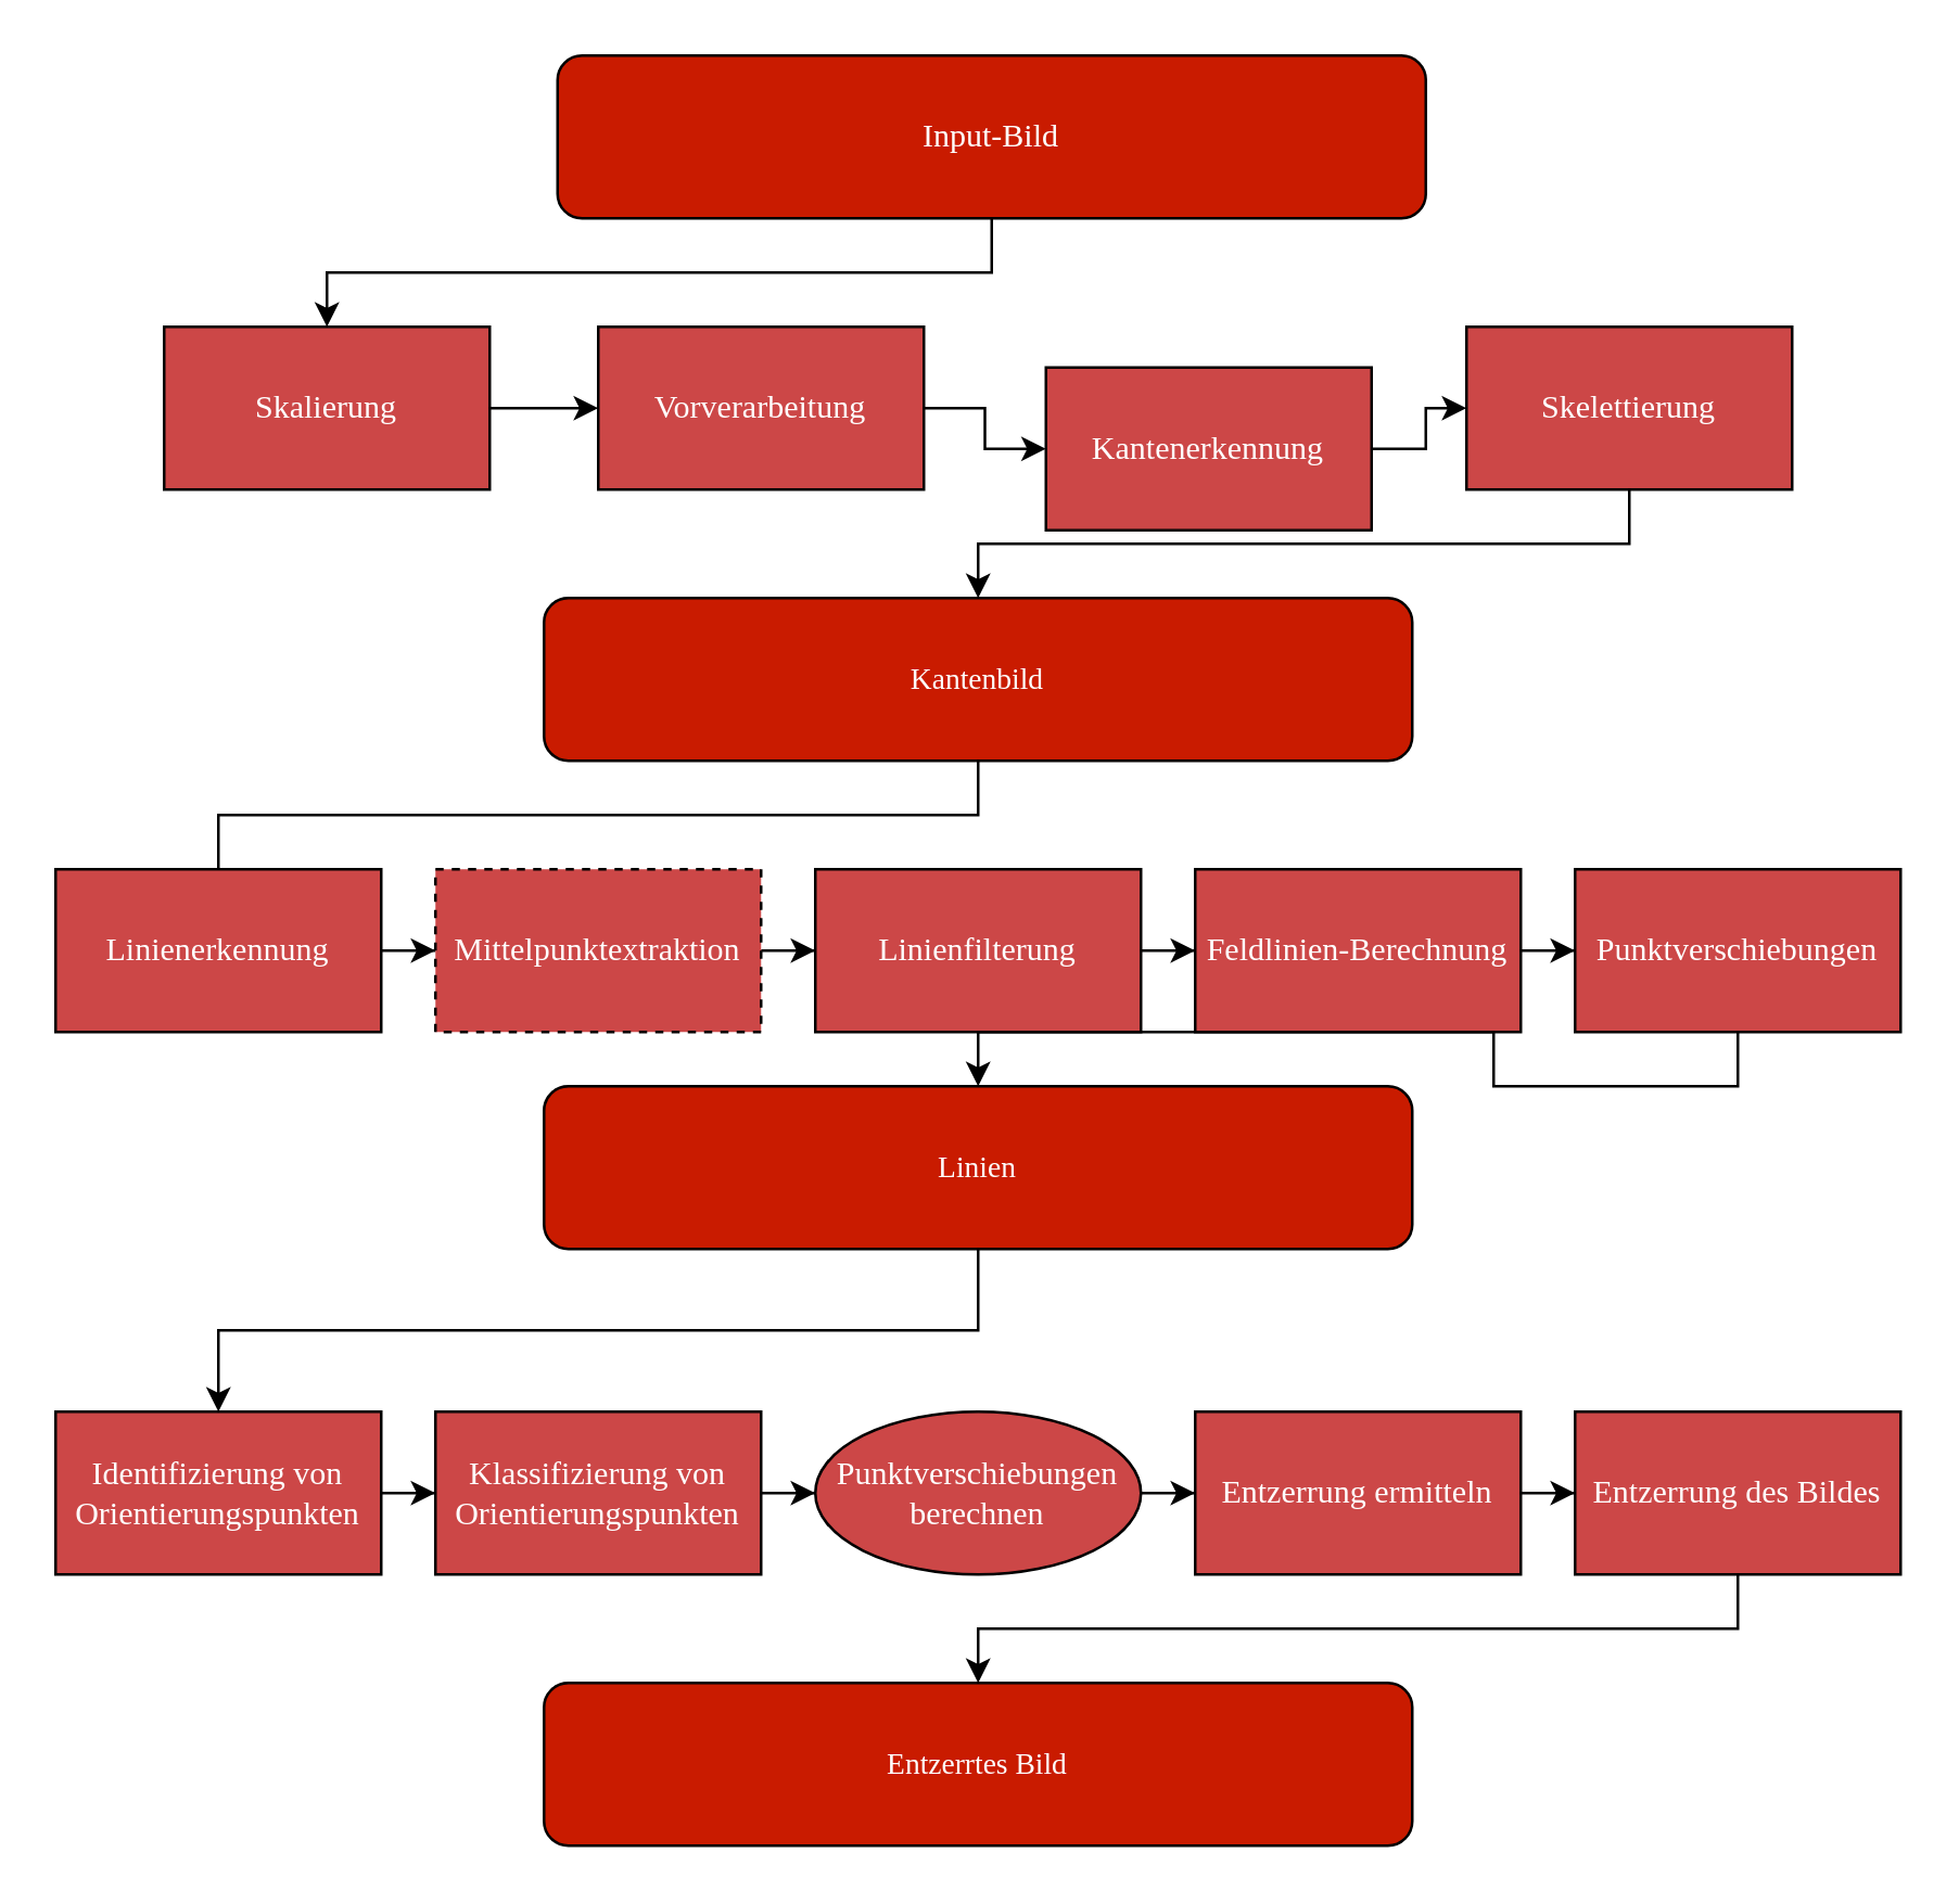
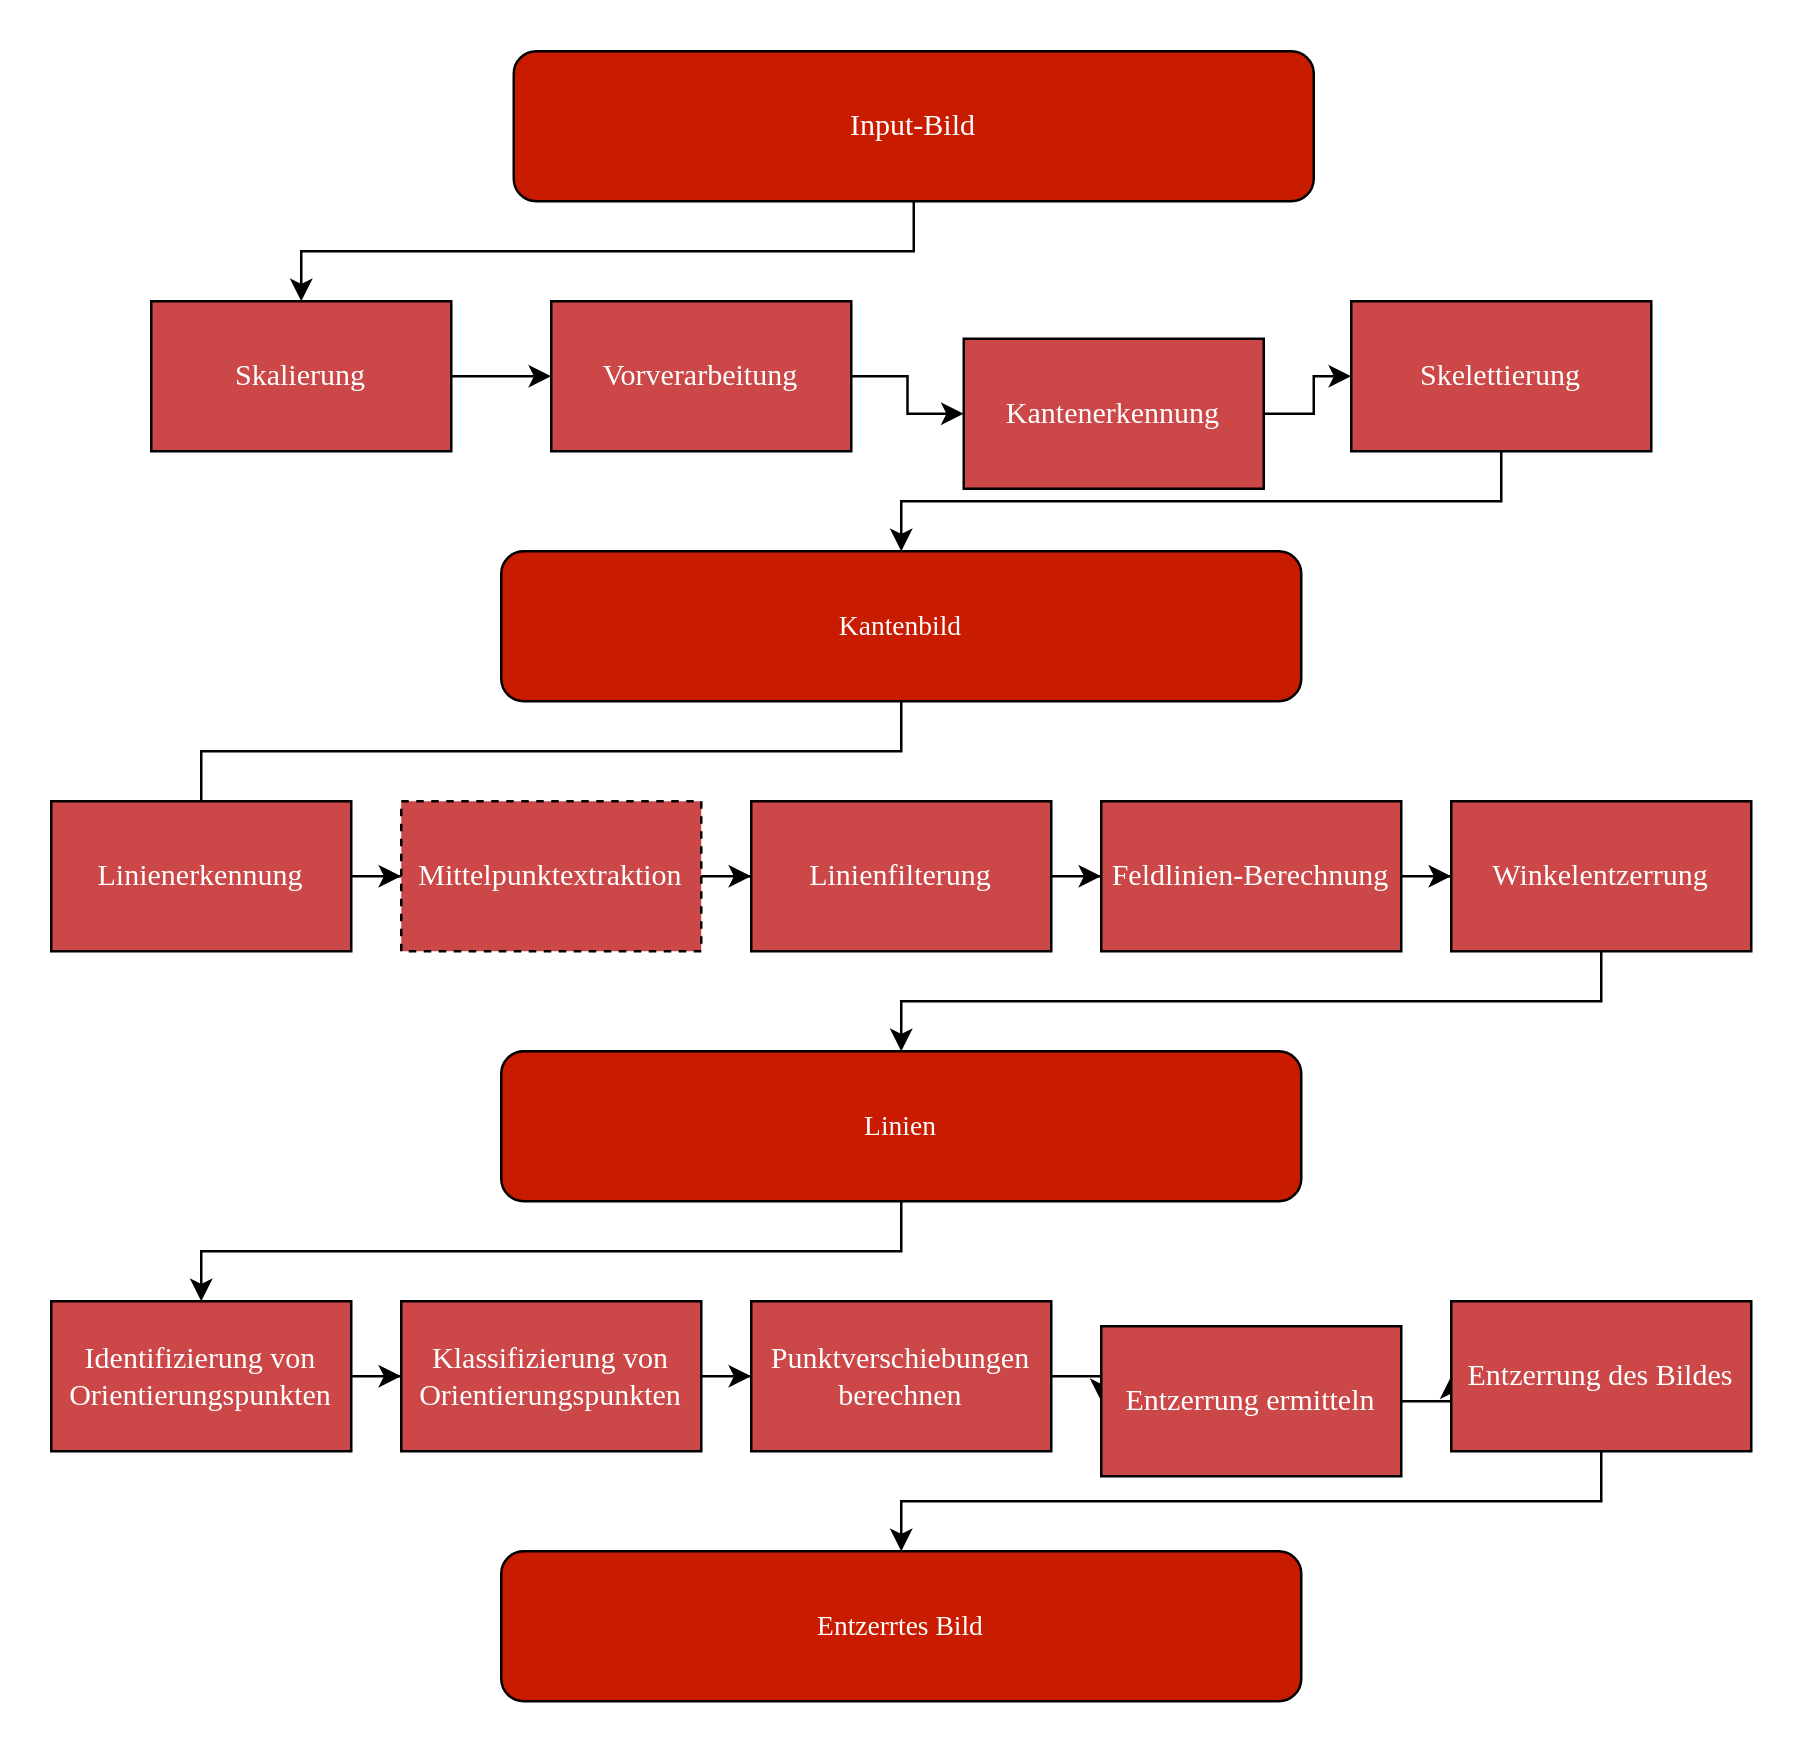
- <mxCell id="23" value="Punktverschiebungen" style="rounded=0;whiteSpace=wrap;html=1;fillColor=light-dark(#CC4747,#75AAD4);fontColor=#FFFFFF;strokeColor=light-dark(#000000,#75AAD4);fontFamily=Garamond;" vertex="1" parent="1"><mxGeometry x="580" y="320" width="120" height="60" as="geometry" /></mxCell>
+ <mxCell id="23" value="Winkelentzerrung" style="rounded=0;whiteSpace=wrap;html=1;fillColor=light-dark(#CC4747,#75AAD4);fontColor=#FFFFFF;strokeColor=light-dark(#000000,#75AAD4);fontFamily=Garamond;" vertex="1" parent="1"><mxGeometry x="580" y="320" width="120" height="60" as="geometry" /></mxCell>
- <mxCell id="13" value="&lt;span style=&quot;font-size: 11px;&quot;&gt;Linien&lt;/span&gt;" style="rounded=1;whiteSpace=wrap;html=1;fillColor=light-dark(#C91B00,#75AAD4);fontColor=#ffffff;strokeColor=#000000;fontFamily=Garamond;" vertex="1" parent="1"><mxGeometry x="200" y="400" width="320" height="60" as="geometry" /></mxCell>
+ <mxCell id="13" value="&lt;span style=&quot;font-size: 11px;&quot;&gt;Linien&lt;/span&gt;" style="rounded=1;whiteSpace=wrap;html=1;fillColor=light-dark(#C91B00,#75AAD4);fontColor=#ffffff;strokeColor=#000000;fontFamily=Garamond;" vertex="1" parent="1"><mxGeometry x="200" y="420" width="320" height="60" as="geometry" /></mxCell>
- <mxCell id="30" value="Punktverschiebungen berechnen" style="ellipse;whiteSpace=wrap;html=1;fillColor=light-dark(#CC4747,#75AAD4);fontColor=#FFFFFF;strokeColor=light-dark(#000000,#75AAD4);fontFamily=Garamond;" vertex="1" parent="1"><mxGeometry x="300" y="520" width="120" height="60" as="geometry" /></mxCell>
+ <mxCell id="30" value="Punktverschiebungen berechnen" style="rounded=0;whiteSpace=wrap;html=1;fillColor=light-dark(#CC4747,#75AAD4);fontColor=#FFFFFF;strokeColor=light-dark(#000000,#75AAD4);fontFamily=Garamond;" vertex="1" parent="1"><mxGeometry x="300" y="520" width="120" height="60" as="geometry" /></mxCell>
- <mxCell id="32" value="Entzerrung ermitteln" style="rounded=0;whiteSpace=wrap;html=1;fillColor=light-dark(#CC4747,#75AAD4);fontColor=#FFFFFF;strokeColor=light-dark(#000000,#75AAD4);fontFamily=Garamond;" vertex="1" parent="1"><mxGeometry x="440" y="520" width="120" height="60" as="geometry" /></mxCell>
+ <mxCell id="32" value="Entzerrung ermitteln" style="rounded=0;whiteSpace=wrap;html=1;fillColor=light-dark(#CC4747,#75AAD4);fontColor=#FFFFFF;strokeColor=light-dark(#000000,#75AAD4);fontFamily=Garamond;" vertex="1" parent="1"><mxGeometry x="440" y="530" width="120" height="60" as="geometry" /></mxCell>
